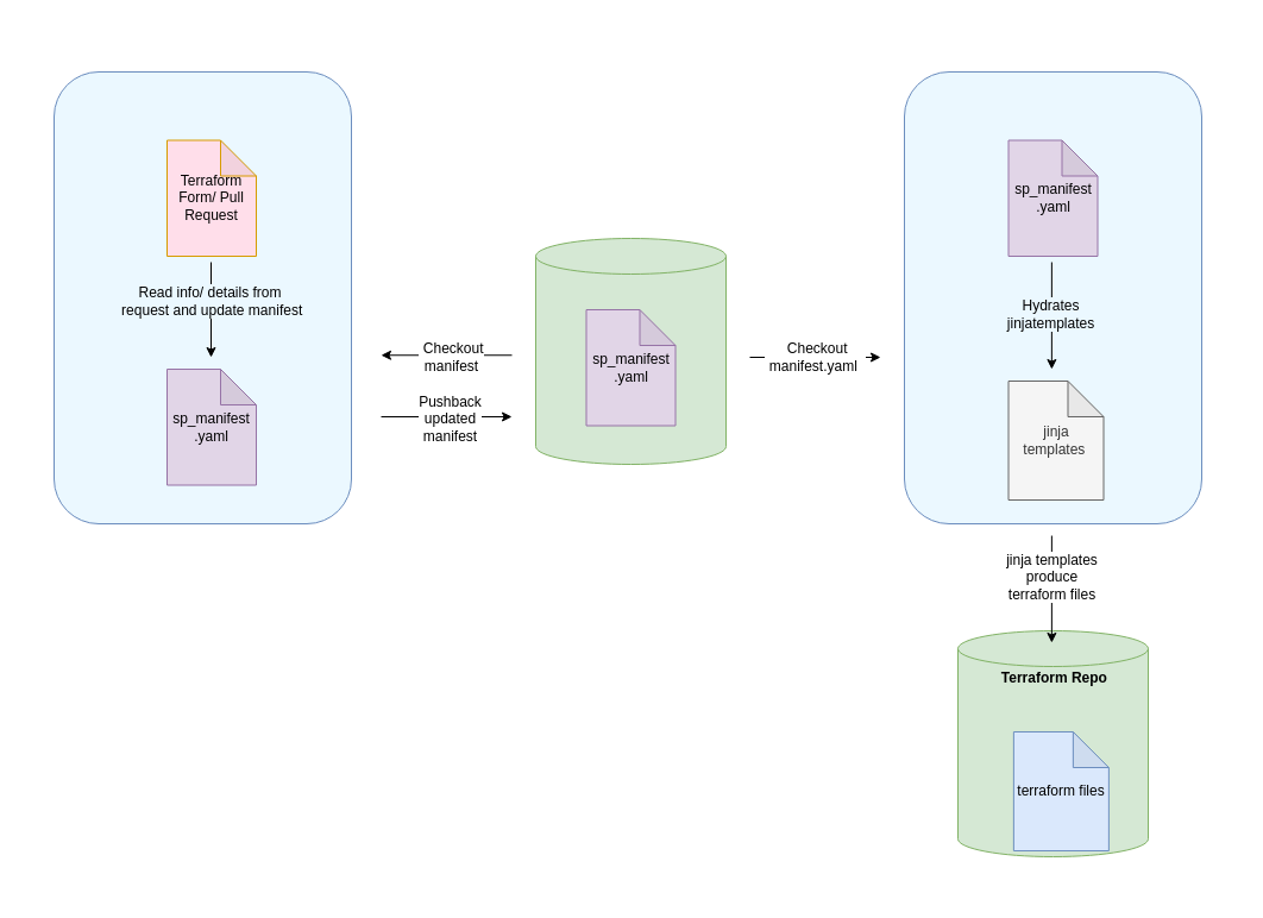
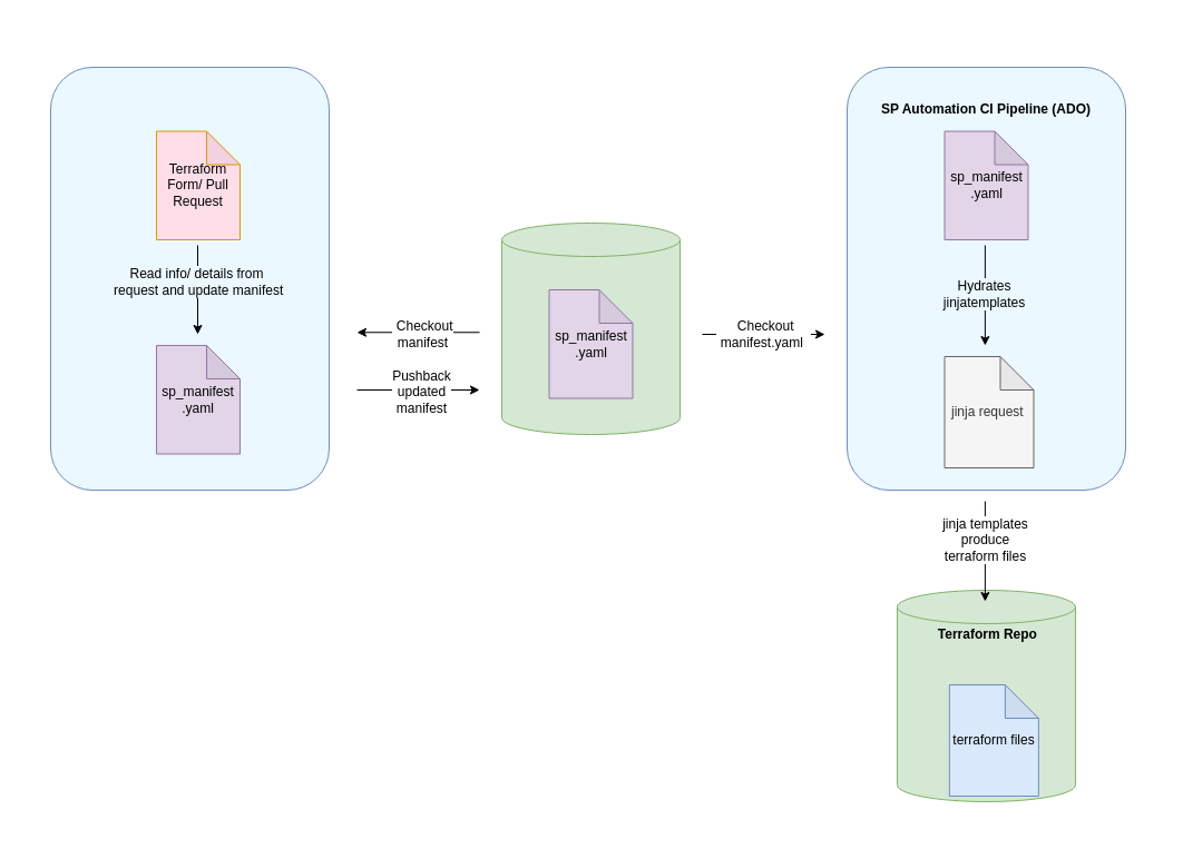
+ <mxCell id="14" value="&lt;h4&gt;SP Automation CI Pipeline (ADO)&lt;/h4&gt;" style="text;html=1;strokeColor=none;fillColor=none;align=center;verticalAlign=middle;whiteSpace=wrap;rounded=0;" parent="1" vertex="1"><mxGeometry x="775" y="87.5" width="220" height="20" as="geometry" /></mxCell>
- <mxCell id="16" value="jinja templates&amp;nbsp;" style="shape=note;whiteSpace=wrap;html=1;backgroundOutline=1;darkOpacity=0.05;fillColor=#f5f5f5;strokeColor=#666666;fontColor=#333333;" parent="1" vertex="1"><mxGeometry x="847.5" y="320" width="80" height="100" as="geometry" /></mxCell>
+ <mxCell id="16" value="jinja request&amp;nbsp;" style="shape=note;whiteSpace=wrap;html=1;backgroundOutline=1;darkOpacity=0.05;fillColor=#f5f5f5;strokeColor=#666666;fontColor=#333333;" parent="1" vertex="1"><mxGeometry x="847.5" y="320" width="80" height="100" as="geometry" /></mxCell>
